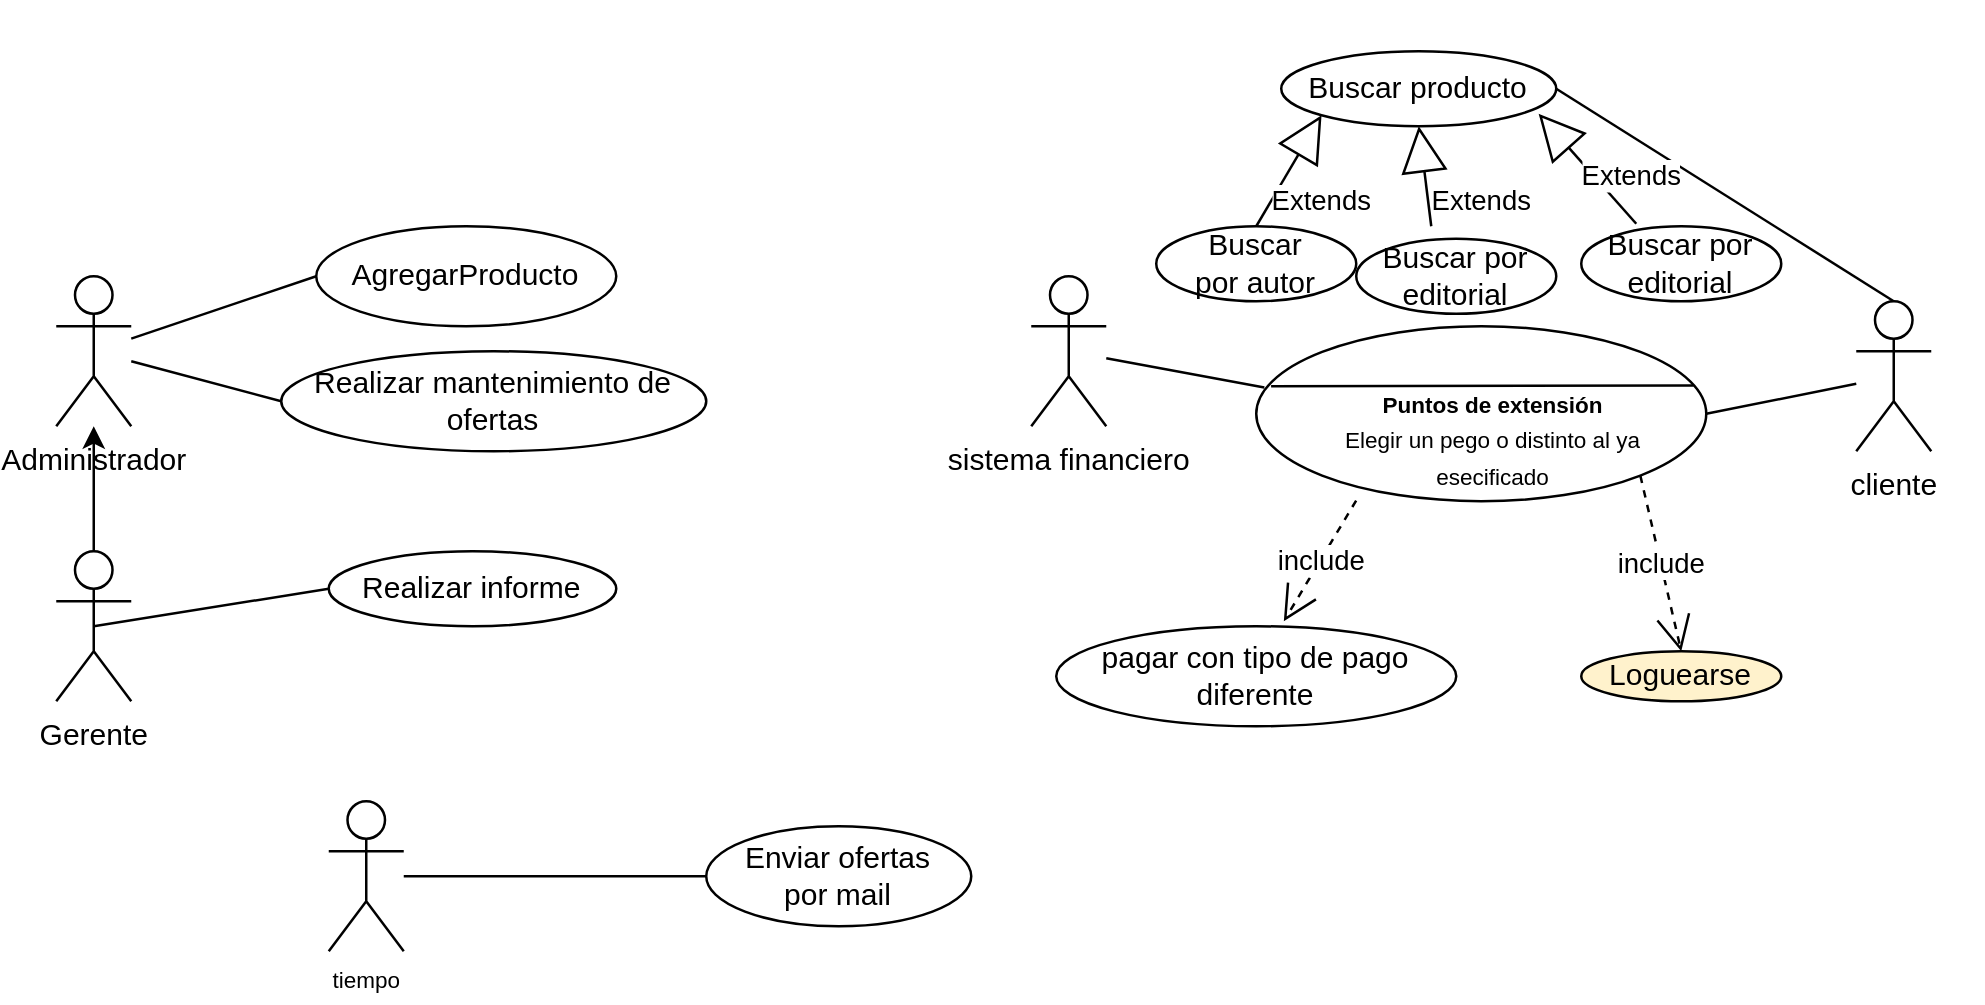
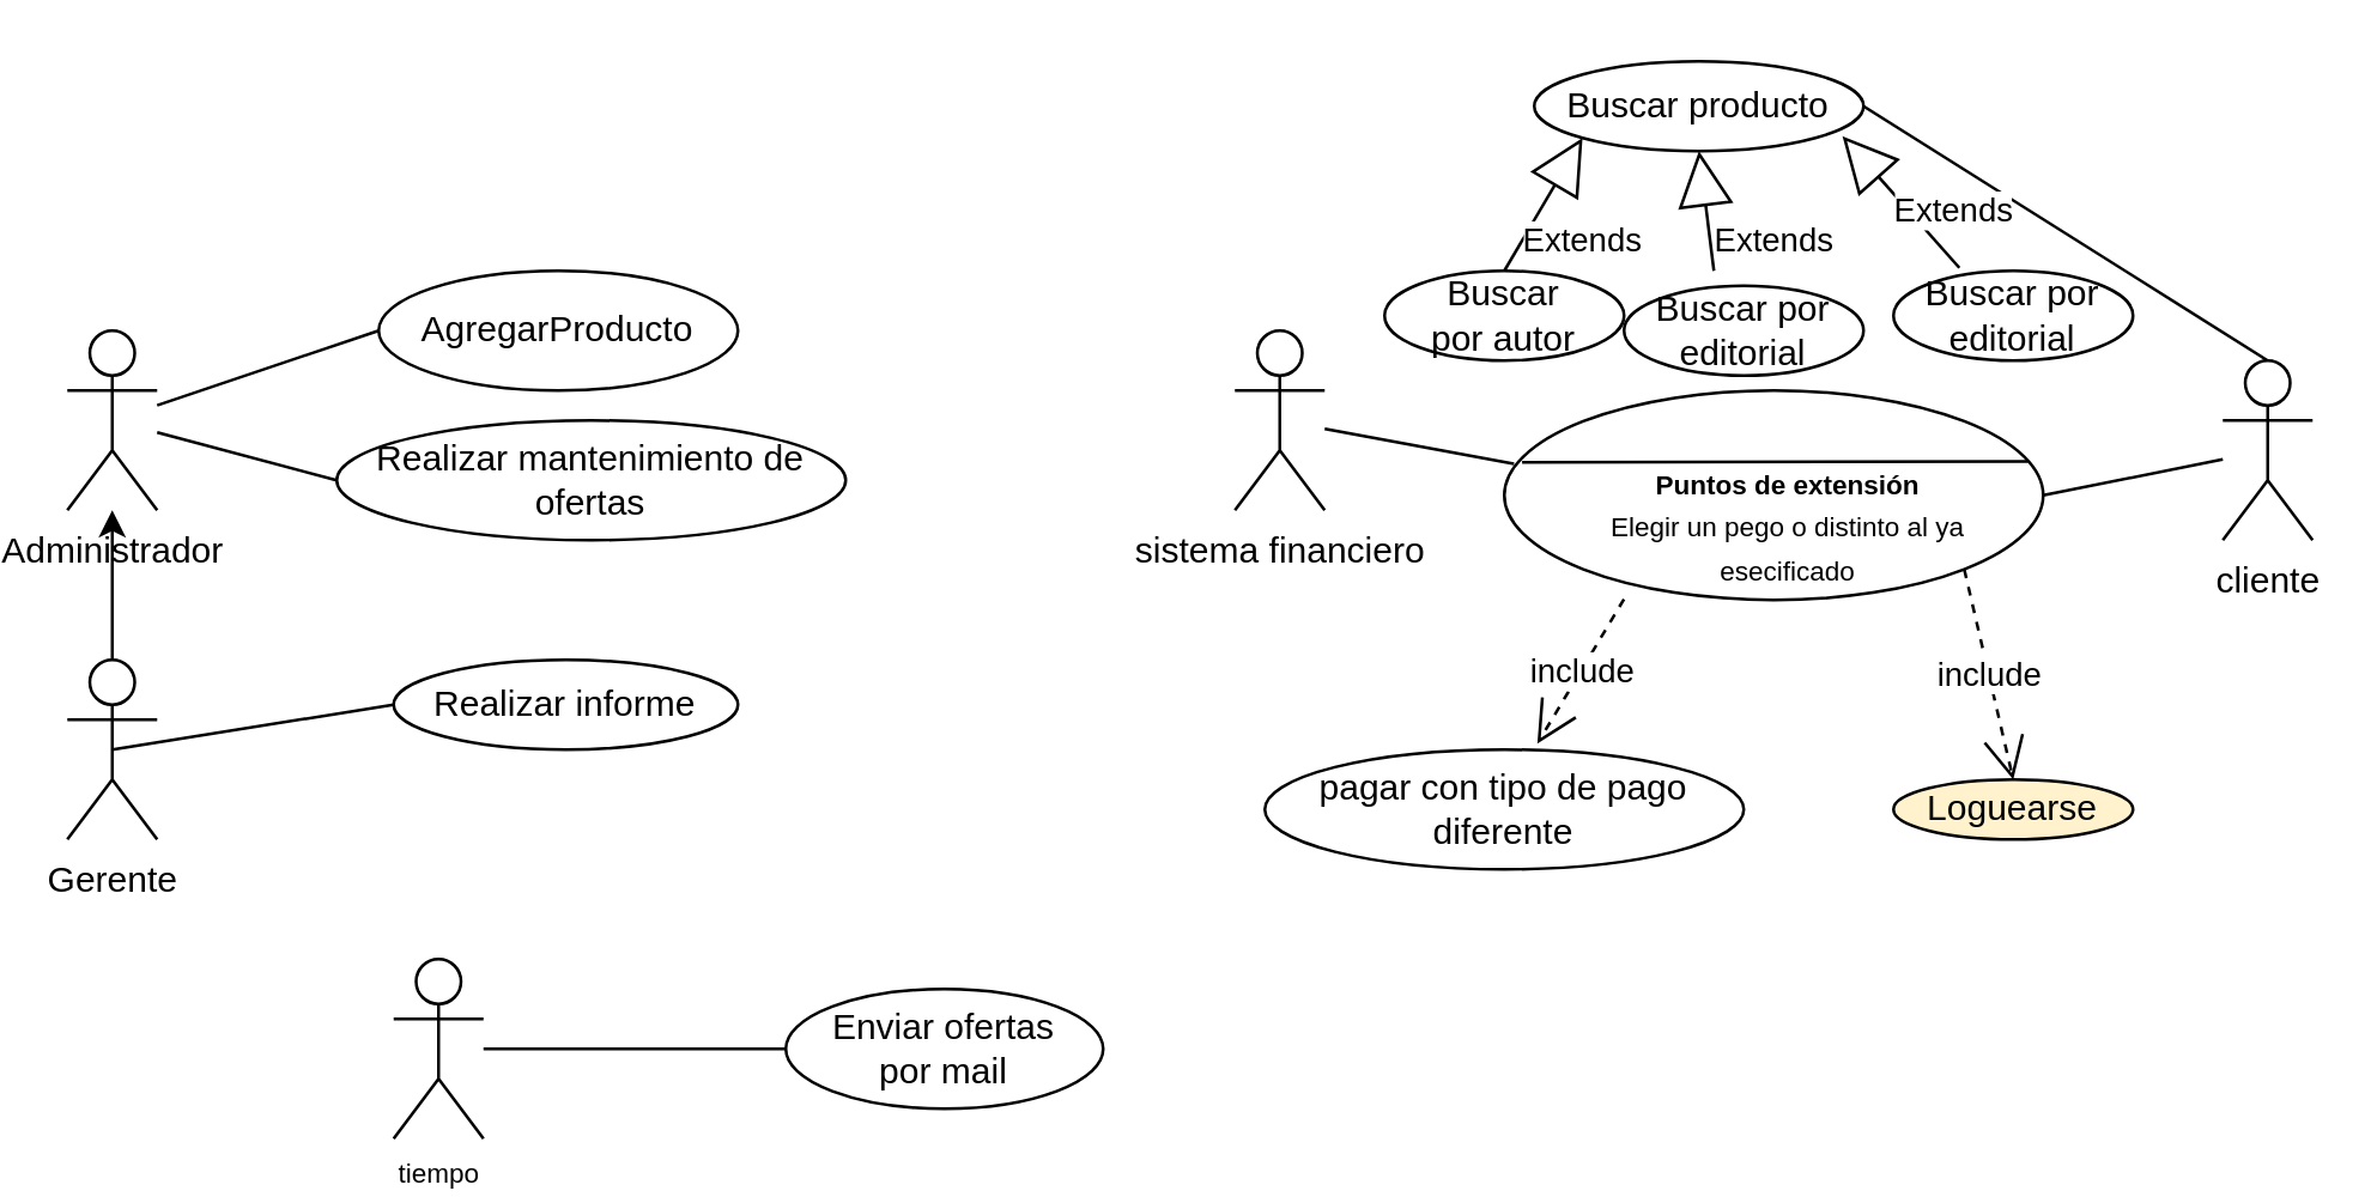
- <mxCell id="30" value="&lt;font style=&quot;font-size: 12px&quot;&gt;Enviar ofertas&lt;br&gt;por mail&lt;/font&gt;" style="ellipse;whiteSpace=wrap;html=1;fontSize=9;" parent="1" vertex="1"><mxGeometry x="280" y="330" width="106" height="40" as="geometry" /></mxCell>
+ <mxCell id="30" value="&lt;font style=&quot;font-size: 12px&quot;&gt;Enviar ofertas&lt;br&gt;por mail&lt;/font&gt;" style="ellipse;whiteSpace=wrap;html=1;fontSize=9;" parent="1" vertex="1"><mxGeometry x="260" y="330" width="106" height="40" as="geometry" /></mxCell>
